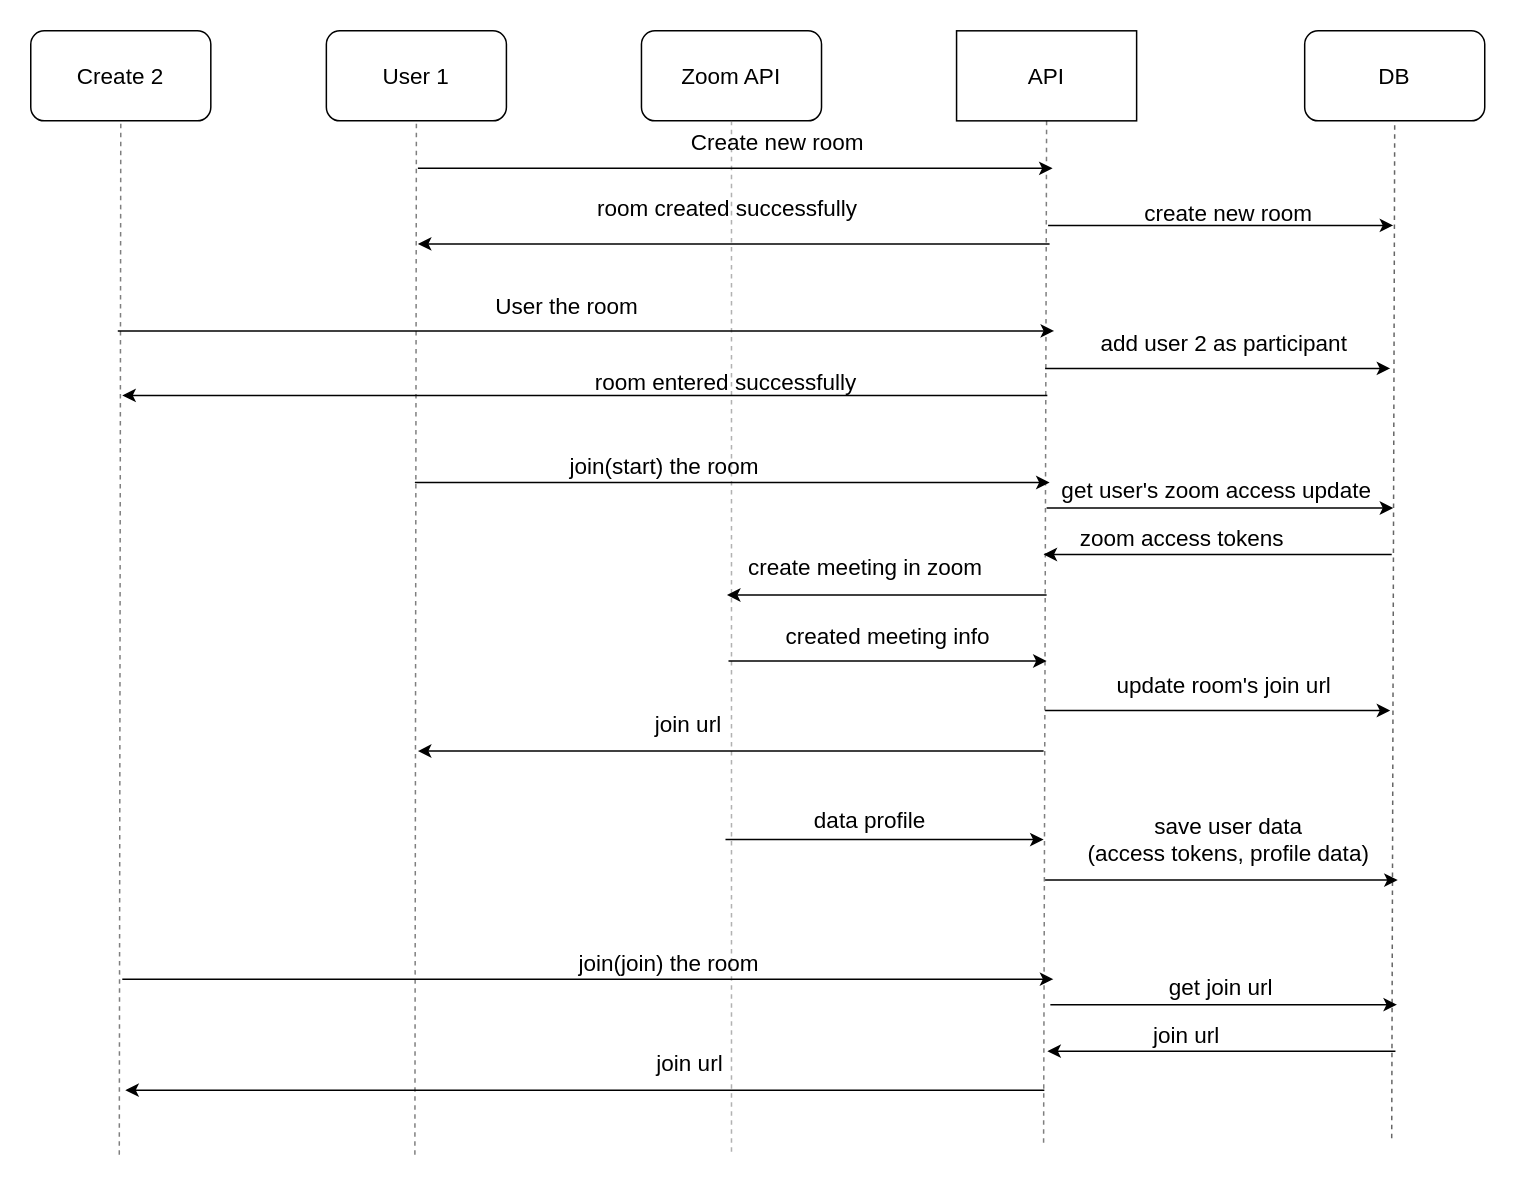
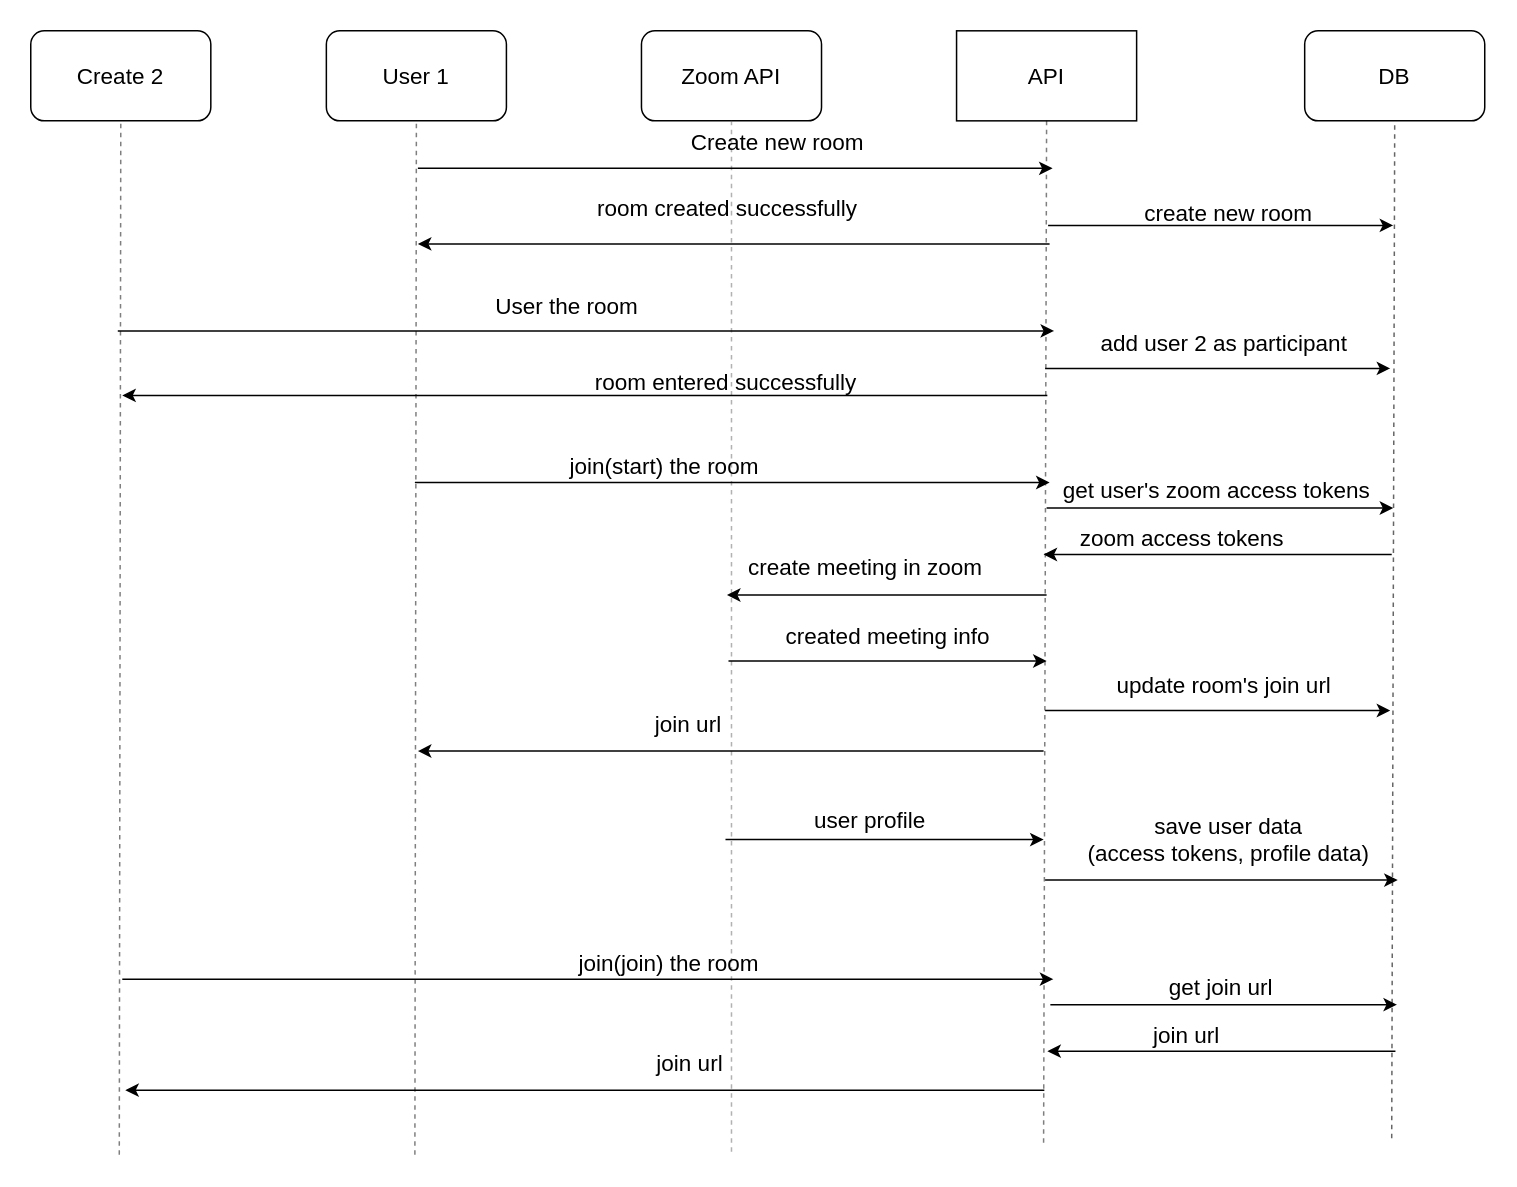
- <mxCell id="35" value="get user's zoom access update" style="text;html=1;align=center;verticalAlign=middle;resizable=0;points=[];autosize=1;fontSize=15;" vertex="1" parent="1"><mxGeometry x="702" y="315" width="215" height="22" as="geometry" /></mxCell>
+ <mxCell id="35" value="get user's zoom access tokens" style="text;html=1;align=center;verticalAlign=middle;resizable=0;points=[];autosize=1;fontSize=15;" vertex="1" parent="1"><mxGeometry x="702" y="315" width="215" height="22" as="geometry" /></mxCell>
- <mxCell id="20" value="data profile" style="text;html=1;align=center;verticalAlign=middle;resizable=0;points=[];autosize=1;fontSize=15;" vertex="1" parent="1"><mxGeometry x="537" y="535" width="84" height="22" as="geometry" /></mxCell>
+ <mxCell id="20" value="user profile" style="text;html=1;align=center;verticalAlign=middle;resizable=0;points=[];autosize=1;fontSize=15;" vertex="1" parent="1"><mxGeometry x="537" y="535" width="84" height="22" as="geometry" /></mxCell>
